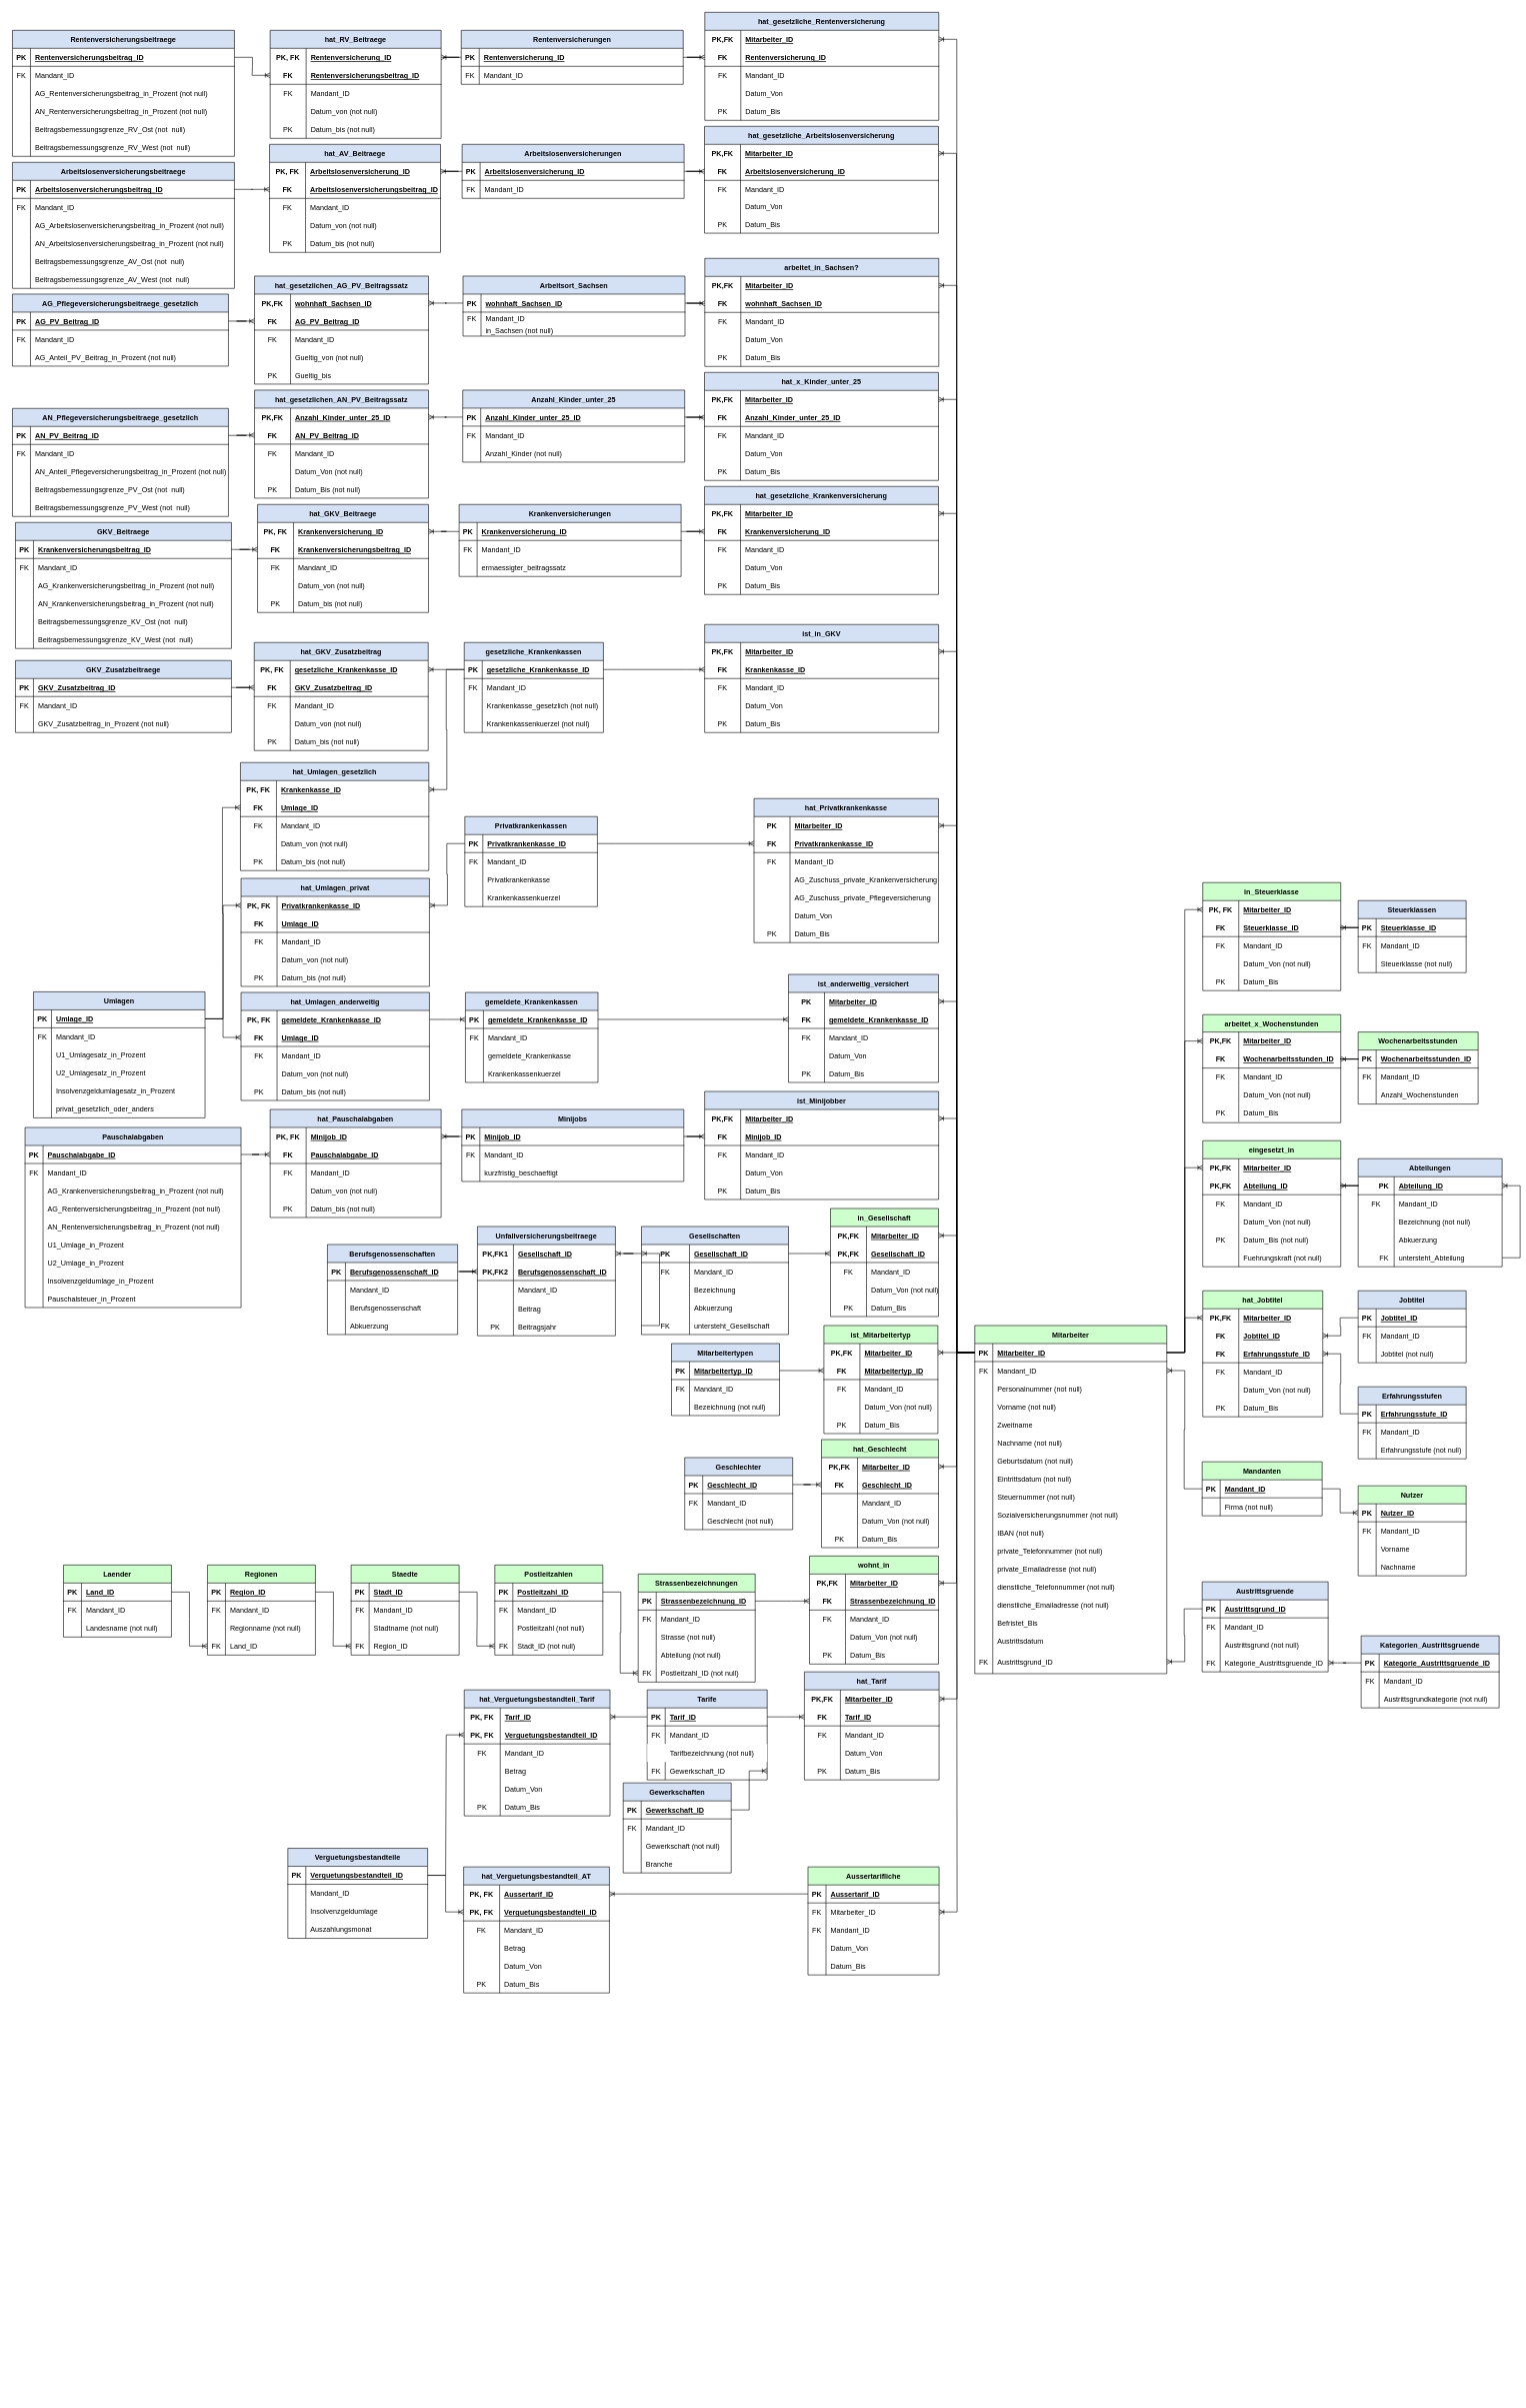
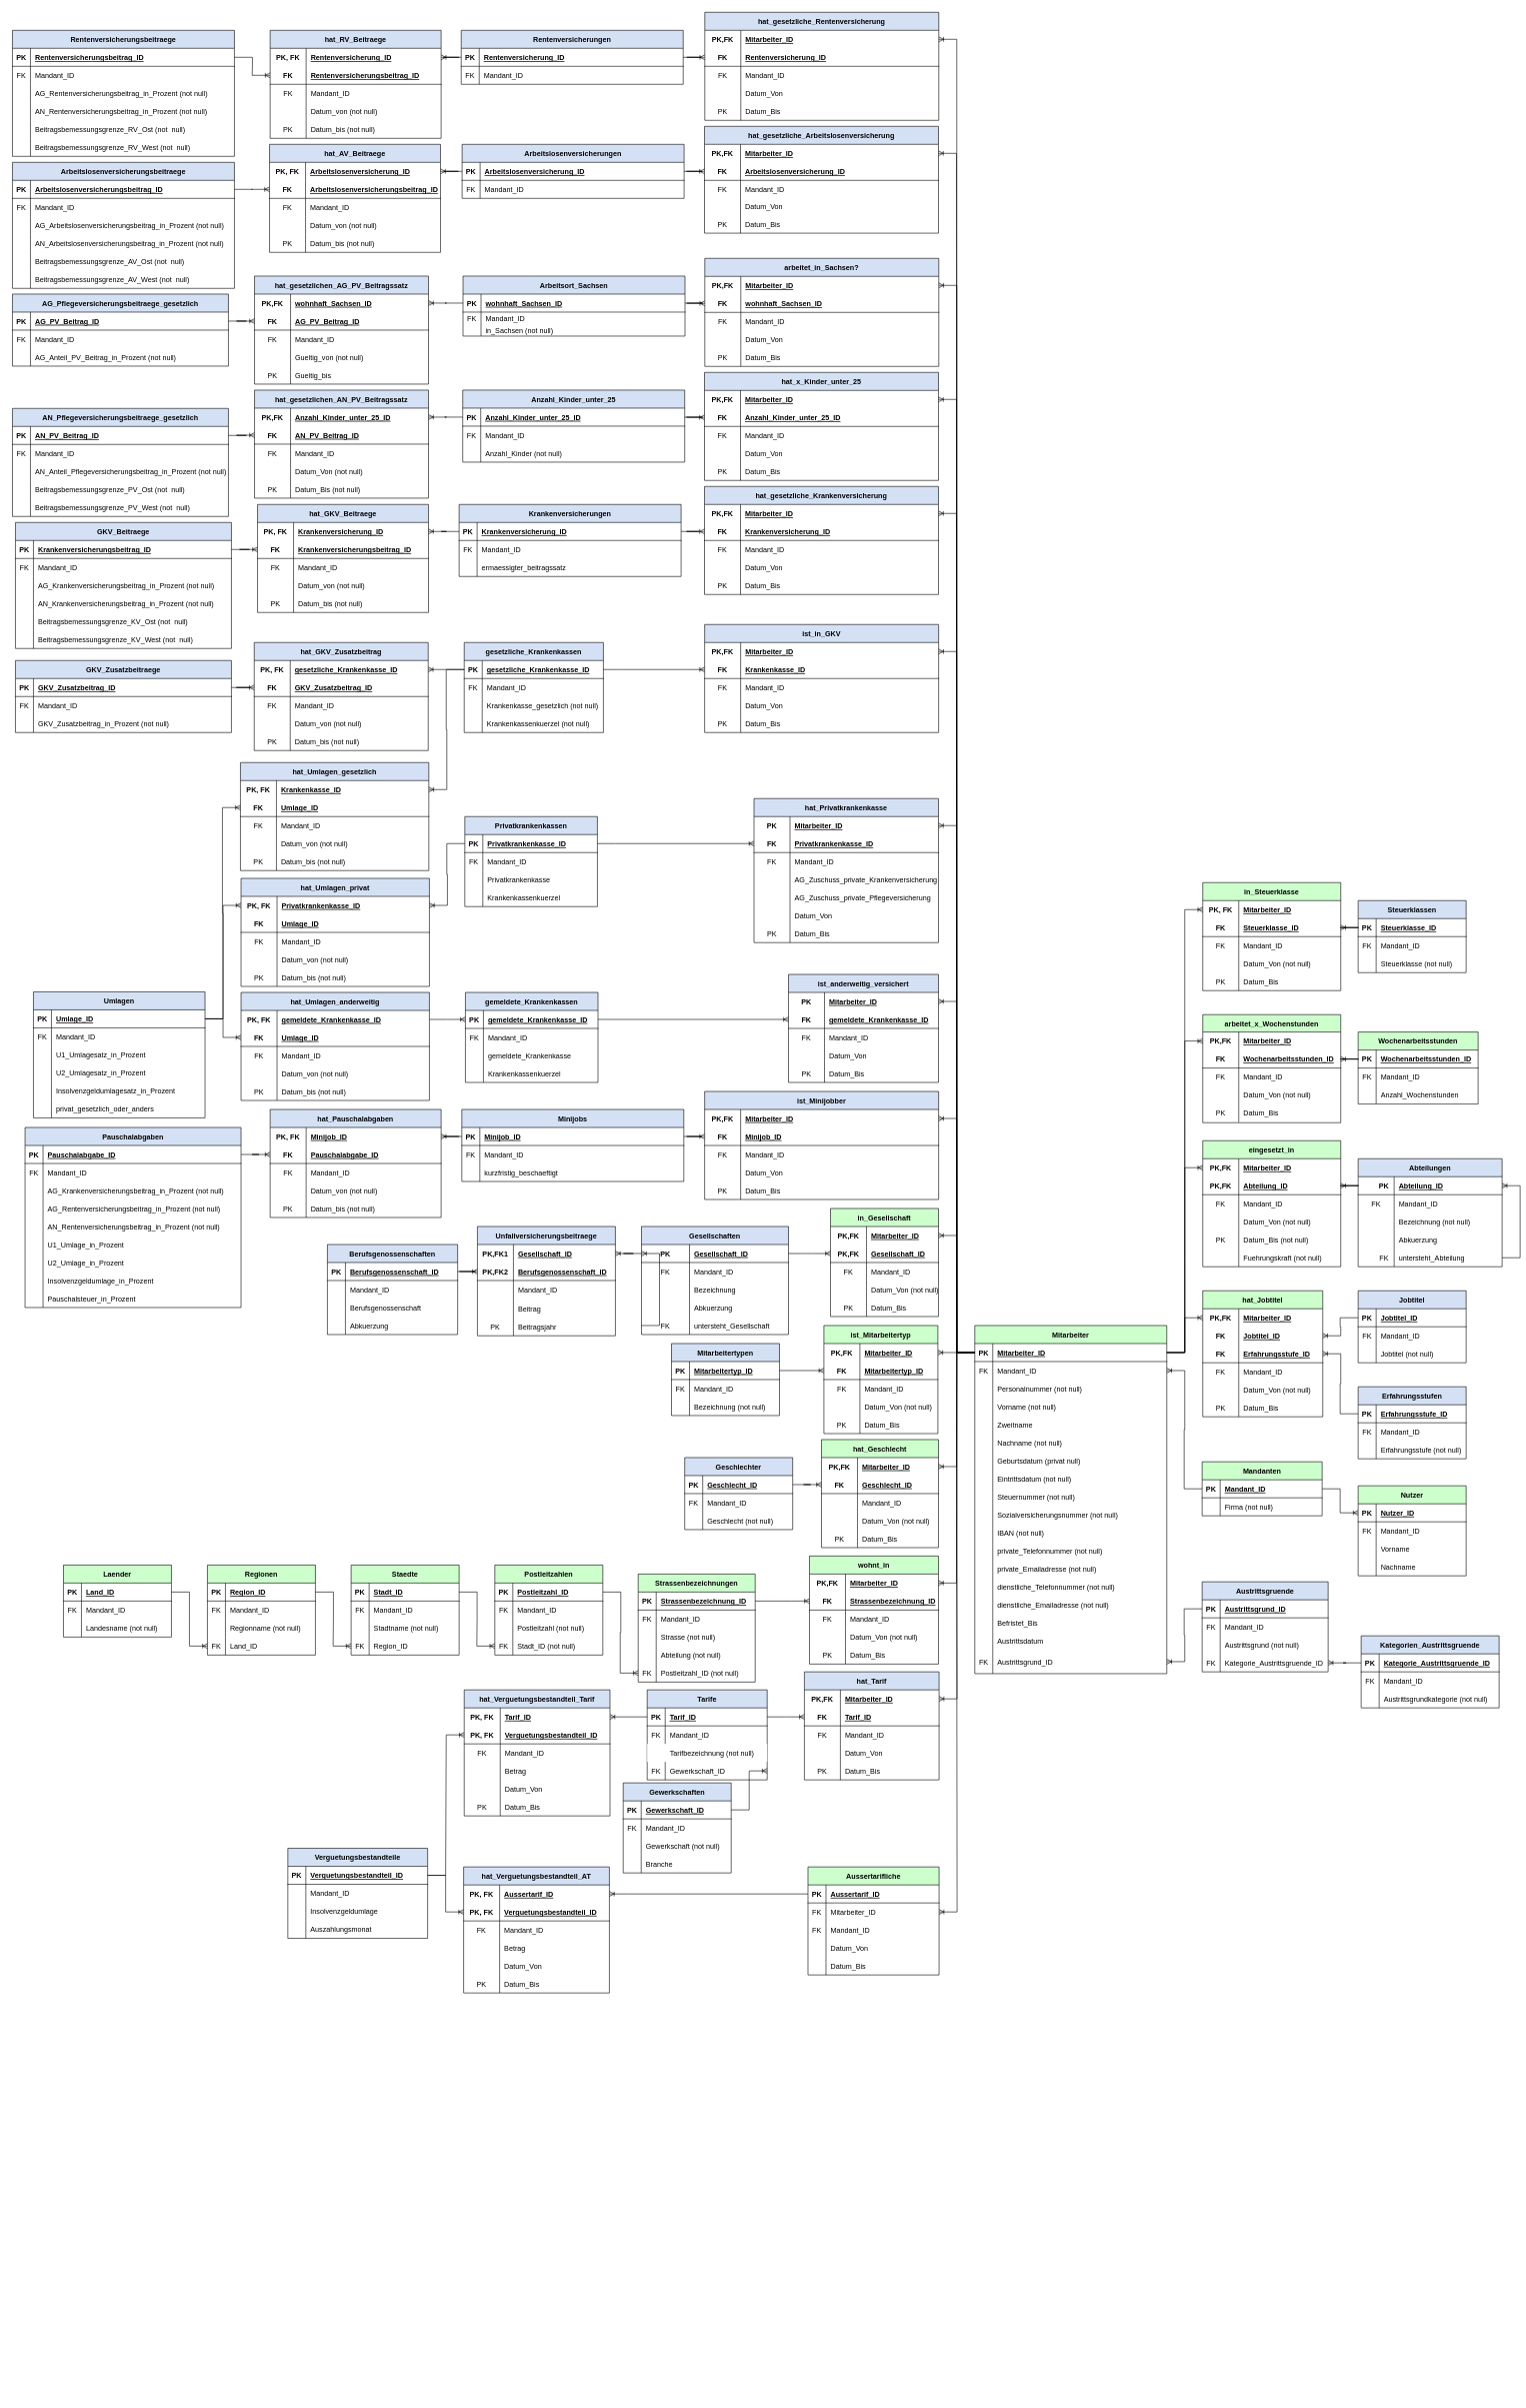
- <mxCell id="693" value="Geburtsdatum (not null)" style="shape=partialRectangle;connectable=0;fillColor=none;top=0;left=0;bottom=0;right=0;align=left;spacingLeft=6;overflow=hidden;" parent="691" vertex="1"><mxGeometry x="30" width="290" height="30" as="geometry"><mxRectangle width="290" height="30" as="alternateBounds" /></mxGeometry></mxCell>
+ <mxCell id="693" value="Geburtsdatum (privat null)" style="shape=partialRectangle;connectable=0;fillColor=none;top=0;left=0;bottom=0;right=0;align=left;spacingLeft=6;overflow=hidden;" parent="691" vertex="1"><mxGeometry x="30" width="290" height="30" as="geometry"><mxRectangle width="290" height="30" as="alternateBounds" /></mxGeometry></mxCell>
